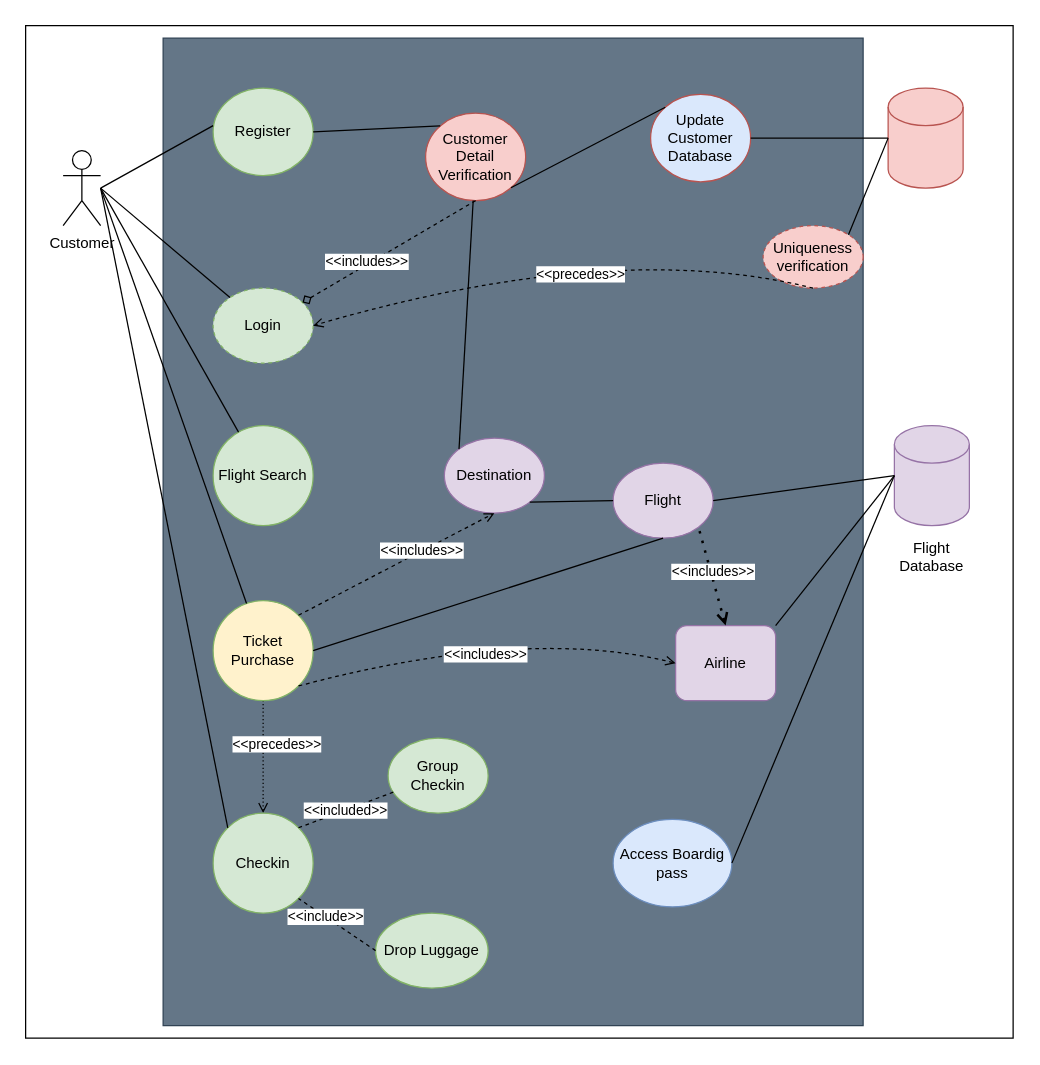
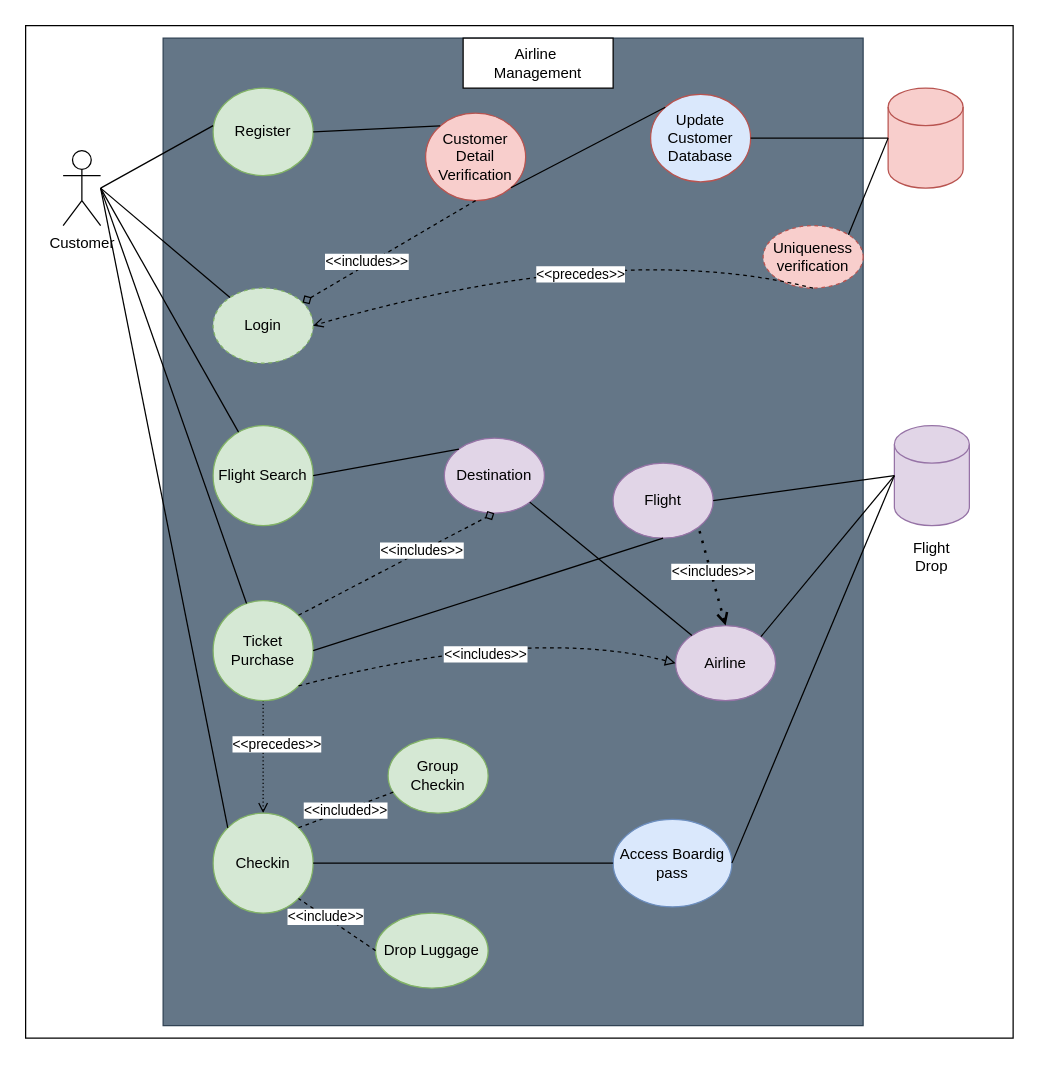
+ <mxCell id="4" value="Airline&amp;nbsp;&lt;div&gt;Management&lt;/div&gt;" style="rounded=0;whiteSpace=wrap;html=1;" parent="1" vertex="1"><mxGeometry x="370" y="30" width="120" height="40" as="geometry" /></mxCell>
- <mxCell id="40" value="" style="endArrow=none;html=1;rounded=0;exitX=0;exitY=0;exitDx=0;exitDy=0;" parent="1" source="35" target="25" edge="1"><mxGeometry width="50" height="50" relative="1" as="geometry"><mxPoint x="430" y="360" as="sourcePoint" /><mxPoint x="480" y="310" as="targetPoint" /></mxGeometry></mxCell>
+ <mxCell id="40" value="" style="endArrow=none;html=1;rounded=0;entryX=1;entryY=0.5;entryDx=0;entryDy=0;exitX=0;exitY=0;exitDx=0;exitDy=0;" parent="1" source="35" target="8" edge="1"><mxGeometry width="50" height="50" relative="1" as="geometry"><mxPoint x="430" y="360" as="sourcePoint" /><mxPoint x="480" y="310" as="targetPoint" /></mxGeometry></mxCell>
- <mxCell id="47" value="" style="endArrow=none;html=1;rounded=0;exitX=1;exitY=1;exitDx=0;exitDy=0;entryX=0;entryY=0.5;entryDx=0;entryDy=0;" parent="1" source="35" target="39" edge="1"><mxGeometry width="50" height="50" relative="1" as="geometry"><mxPoint x="430" y="360" as="sourcePoint" /><mxPoint x="480" y="310" as="targetPoint" /></mxGeometry></mxCell>
+ <mxCell id="47" value="" style="endArrow=none;html=1;rounded=0;exitX=1;exitY=1;exitDx=0;exitDy=0;" parent="1" source="35" target="42" edge="1"><mxGeometry width="50" height="50" relative="1" as="geometry"><mxPoint x="430" y="360" as="sourcePoint" /><mxPoint x="480" y="310" as="targetPoint" /></mxGeometry></mxCell>
- <mxCell id="48" value="" style="endArrow=open;dashed=1;html=1;rounded=0;entryX=0.5;entryY=1;entryDx=0;entryDy=0;exitX=1;exitY=0;exitDx=0;exitDy=0;startArrow=none;startFill=0;endFill=0;" parent="1" source="38" target="35" edge="1"><mxGeometry width="50" height="50" relative="1" as="geometry"><mxPoint x="430" y="460" as="sourcePoint" /><mxPoint x="480" y="410" as="targetPoint" /></mxGeometry></mxCell>
+ <mxCell id="48" value="" style="endArrow=diamond;dashed=1;html=1;rounded=0;entryX=0.5;entryY=1;entryDx=0;entryDy=0;exitX=1;exitY=0;exitDx=0;exitDy=0;startArrow=none;startFill=0;endFill=0;" parent="1" source="38" target="35" edge="1"><mxGeometry width="50" height="50" relative="1" as="geometry"><mxPoint x="430" y="460" as="sourcePoint" /><mxPoint x="480" y="410" as="targetPoint" /></mxGeometry></mxCell>
- <mxCell id="37" value="Flight Database" style="text;html=1;align=center;verticalAlign=middle;whiteSpace=wrap;rounded=0;" parent="1" vertex="1"><mxGeometry x="715" y="430" width="60" height="30" as="geometry" /></mxCell>
+ <mxCell id="37" value="Flight Drop" style="text;html=1;align=center;verticalAlign=middle;whiteSpace=wrap;rounded=0;" parent="1" vertex="1"><mxGeometry x="715" y="430" width="60" height="30" as="geometry" /></mxCell>
- <mxCell id="38" value="Ticket Purchase" style="ellipse;whiteSpace=wrap;html=1;fillColor=#fff2cc;strokeColor=#82b366;" parent="1" vertex="1"><mxGeometry x="170" y="480" width="80" height="80" as="geometry" /></mxCell>
+ <mxCell id="38" value="Ticket Purchase" style="ellipse;whiteSpace=wrap;html=1;fillColor=#d5e8d4;strokeColor=#82b366;" parent="1" vertex="1"><mxGeometry x="170" y="480" width="80" height="80" as="geometry" /></mxCell>
- <mxCell id="51" value="" style="endArrow=open;dashed=1;html=1;rounded=0;exitX=1;exitY=1;exitDx=0;exitDy=0;entryX=0;entryY=0.5;entryDx=0;entryDy=0;endFill=0;curved=1;" parent="1" source="38" target="42" edge="1"><mxGeometry width="50" height="50" relative="1" as="geometry"><mxPoint x="430" y="660" as="sourcePoint" /><mxPoint x="480" y="610" as="targetPoint" /><Array as="points"><mxPoint x="420" y="500" /></Array></mxGeometry></mxCell>
+ <mxCell id="51" value="" style="endArrow=block;dashed=1;html=1;rounded=0;exitX=1;exitY=1;exitDx=0;exitDy=0;entryX=0;entryY=0.5;entryDx=0;entryDy=0;endFill=0;curved=1;" parent="1" source="38" target="42" edge="1"><mxGeometry width="50" height="50" relative="1" as="geometry"><mxPoint x="430" y="660" as="sourcePoint" /><mxPoint x="480" y="610" as="targetPoint" /><Array as="points"><mxPoint x="420" y="500" /></Array></mxGeometry></mxCell>
- <mxCell id="42" value="Airline" style="whiteSpace=wrap;html=1;fillColor=#e1d5e7;strokeColor=#9673a6;rounded=1;" parent="1" vertex="1"><mxGeometry x="540" y="500" width="80" height="60" as="geometry" /></mxCell>
+ <mxCell id="42" value="Airline" style="ellipse;whiteSpace=wrap;html=1;fillColor=#e1d5e7;strokeColor=#9673a6;" parent="1" vertex="1"><mxGeometry x="540" y="500" width="80" height="60" as="geometry" /></mxCell>
+ <mxCell id="53" value="" style="endArrow=none;html=1;rounded=0;exitX=1;exitY=0.5;exitDx=0;exitDy=0;entryX=0;entryY=0.5;entryDx=0;entryDy=0;" parent="1" source="11" target="13" edge="1"><mxGeometry width="50" height="50" relative="1" as="geometry"><mxPoint x="430" y="760" as="sourcePoint" /><mxPoint x="480" y="710" as="targetPoint" /></mxGeometry></mxCell>
